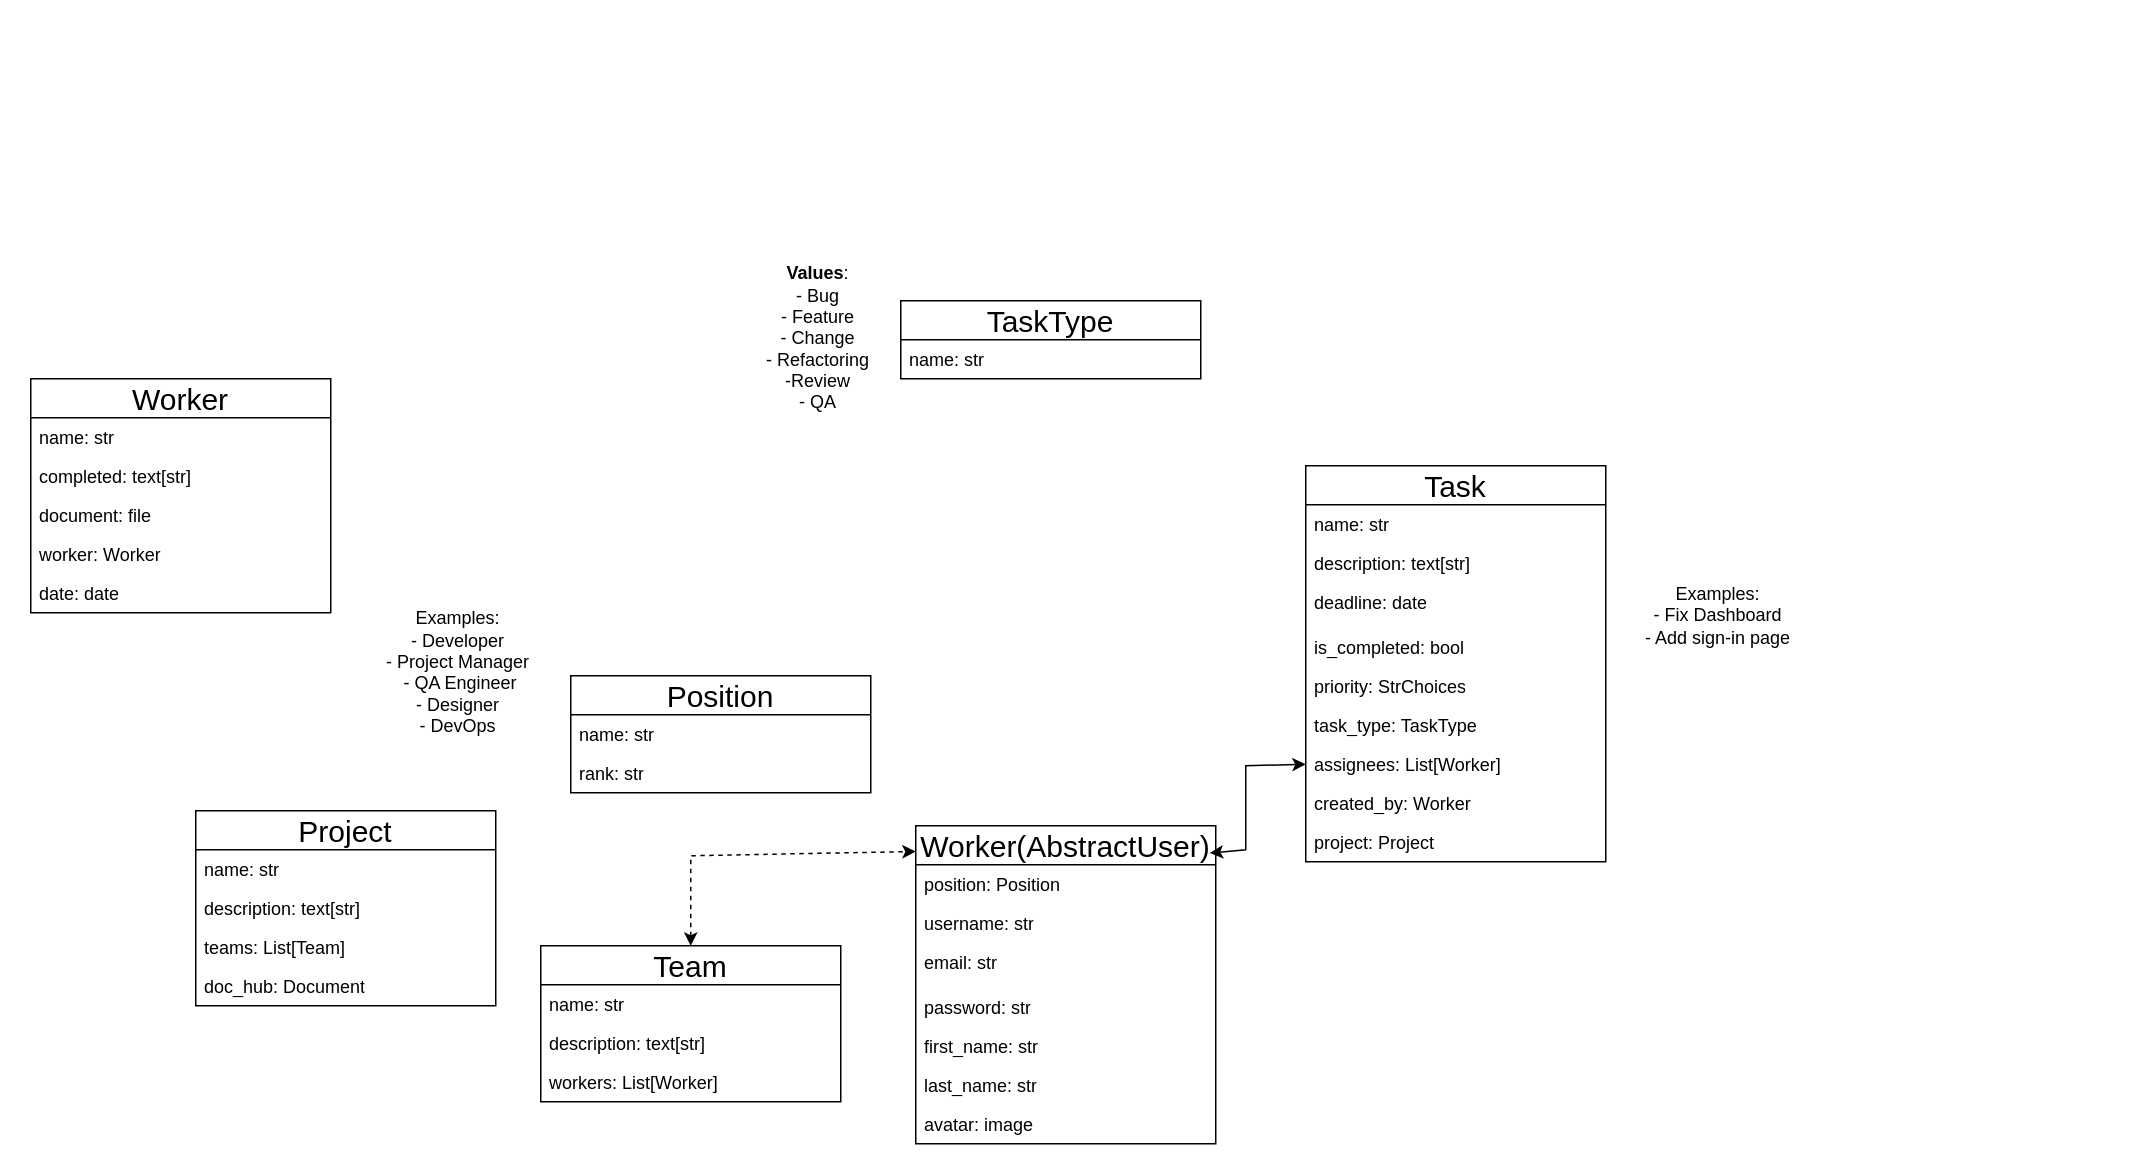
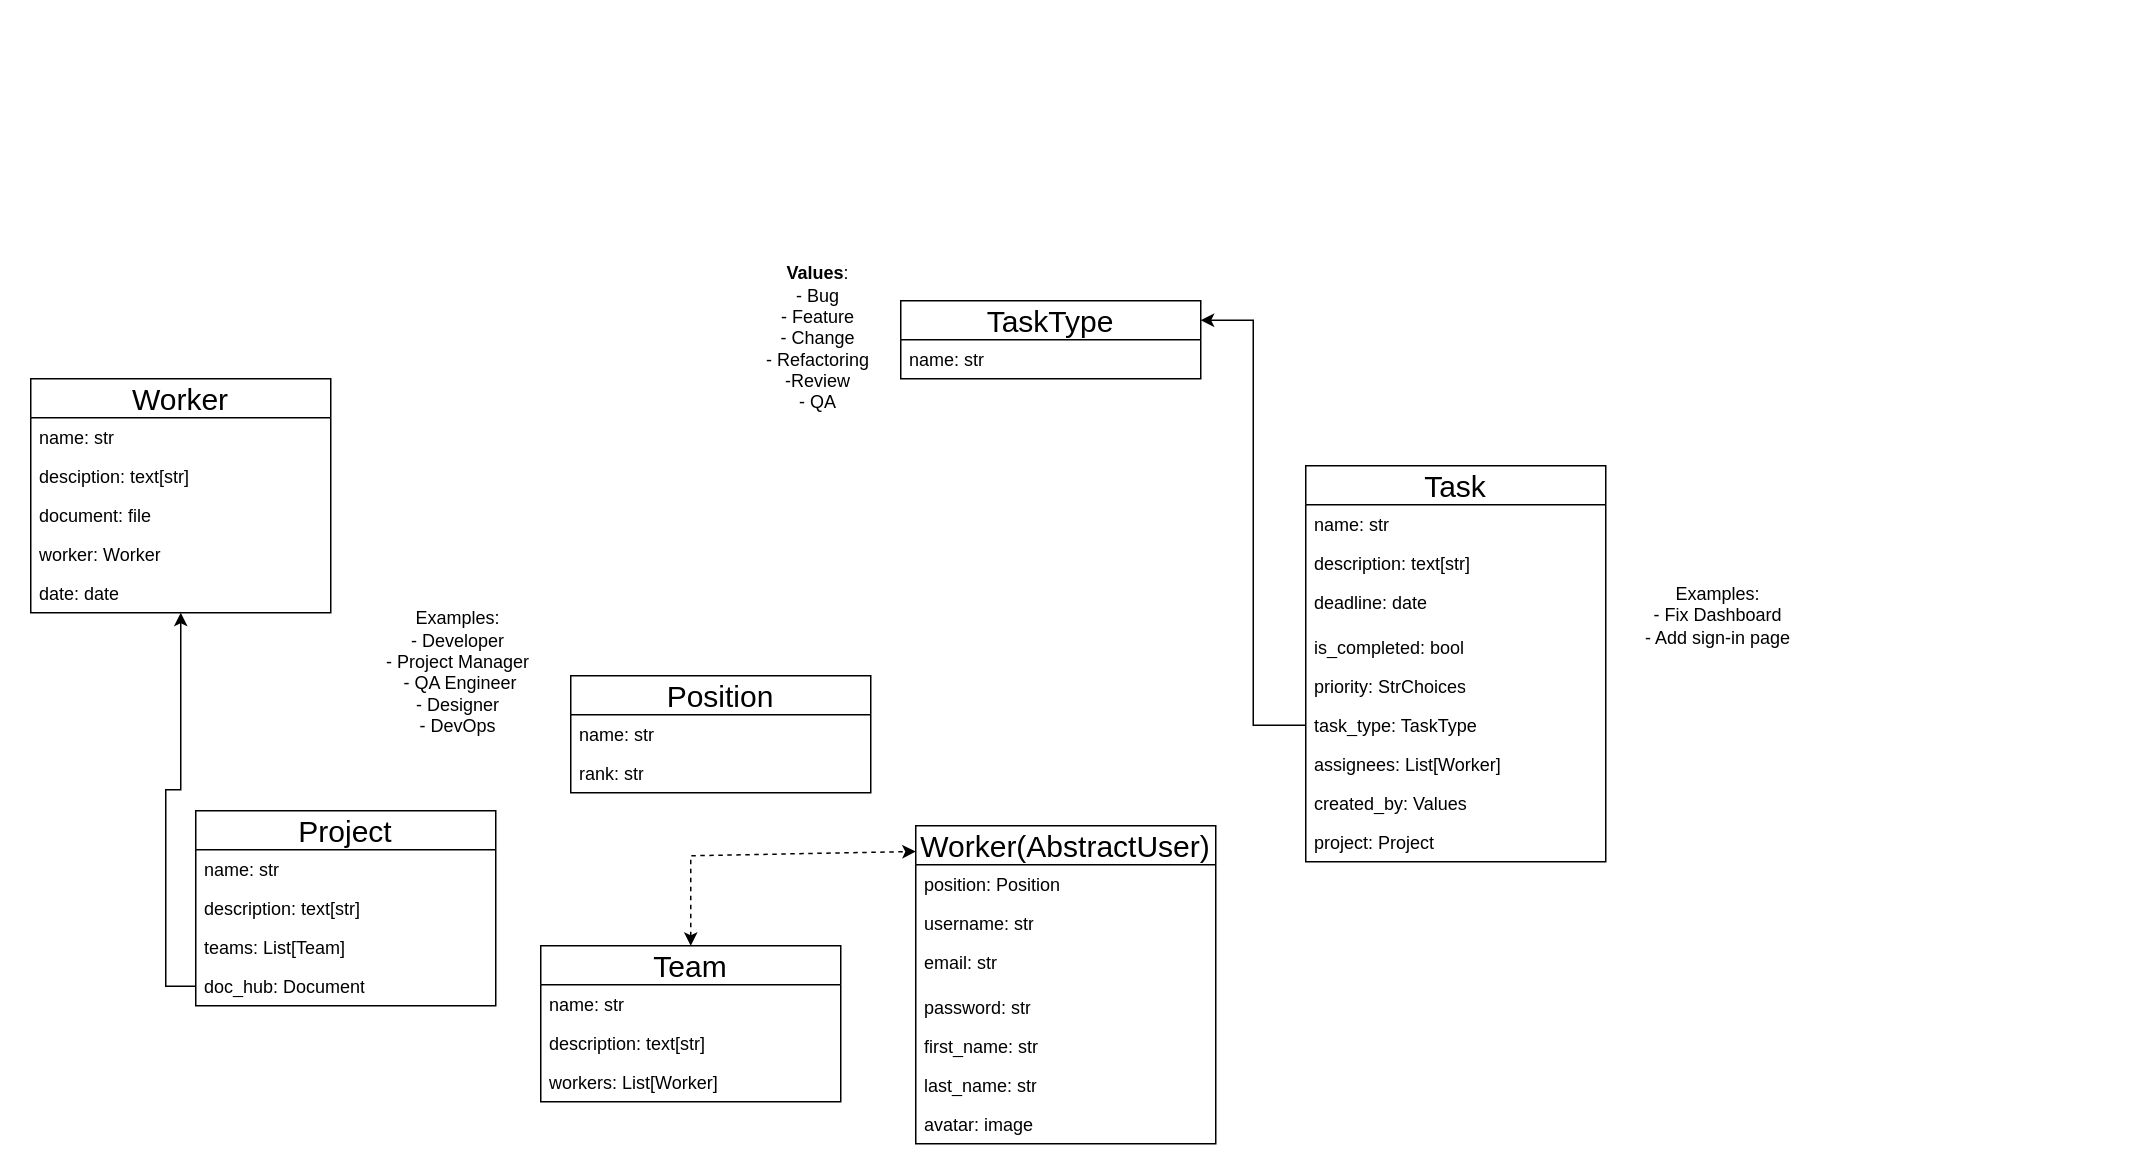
- <mxCell id="42" value="completed: text[str]" style="text;strokeColor=none;fillColor=none;align=left;verticalAlign=top;spacingLeft=4;spacingRight=4;overflow=hidden;rotatable=0;points=[[0,0.5],[1,0.5]];portConstraint=eastwest;whiteSpace=wrap;html=1;" parent="40" vertex="1"><mxGeometry y="52" width="200" height="26" as="geometry" /></mxCell>
+ <mxCell id="42" value="desciption: text[str]" style="text;strokeColor=none;fillColor=none;align=left;verticalAlign=top;spacingLeft=4;spacingRight=4;overflow=hidden;rotatable=0;points=[[0,0.5],[1,0.5]];portConstraint=eastwest;whiteSpace=wrap;html=1;" parent="40" vertex="1"><mxGeometry y="52" width="200" height="26" as="geometry" /></mxCell>
+ <mxCell id="23" style="edgeStyle=orthogonalEdgeStyle;rounded=0;orthogonalLoop=1;jettySize=auto;html=1;entryX=1;entryY=0.25;entryDx=0;entryDy=0;" parent="1" source="8" target="20" edge="1"><mxGeometry relative="1" as="geometry" /></mxCell>
- <mxCell id="22" value="" style="endArrow=classic;startArrow=classic;html=1;rounded=0;entryX=0;entryY=0.5;entryDx=0;entryDy=0;exitX=0.98;exitY=0.086;exitDx=0;exitDy=0;exitPerimeter=0;" parent="1" source="12" target="9" edge="1"><mxGeometry width="50" height="50" relative="1" as="geometry"><mxPoint x="830" y="570" as="sourcePoint" /><mxPoint x="760" y="450" as="targetPoint" /><Array as="points"><mxPoint x="830" y="566" /><mxPoint x="830" y="510" /></Array></mxGeometry></mxCell>
- <mxCell id="10" value="created_by: Worker" style="text;strokeColor=none;fillColor=none;align=left;verticalAlign=top;spacingLeft=4;spacingRight=4;overflow=hidden;rotatable=0;points=[[0,0.5],[1,0.5]];portConstraint=eastwest;whiteSpace=wrap;html=1;" vertex="1" parent="2"><mxGeometry y="212" width="200" height="26" as="geometry" /></mxCell>
+ <mxCell id="10" value="created_by: Values" style="text;strokeColor=none;fillColor=none;align=left;verticalAlign=top;spacingLeft=4;spacingRight=4;overflow=hidden;rotatable=0;points=[[0,0.5],[1,0.5]];portConstraint=eastwest;whiteSpace=wrap;html=1;" vertex="1" parent="2"><mxGeometry y="212" width="200" height="26" as="geometry" /></mxCell>
+ <mxCell id="46" style="edgeStyle=orthogonalEdgeStyle;rounded=0;orthogonalLoop=1;jettySize=auto;html=1;" parent="1" source="36" target="40" edge="1"><mxGeometry relative="1" as="geometry" /></mxCell>
